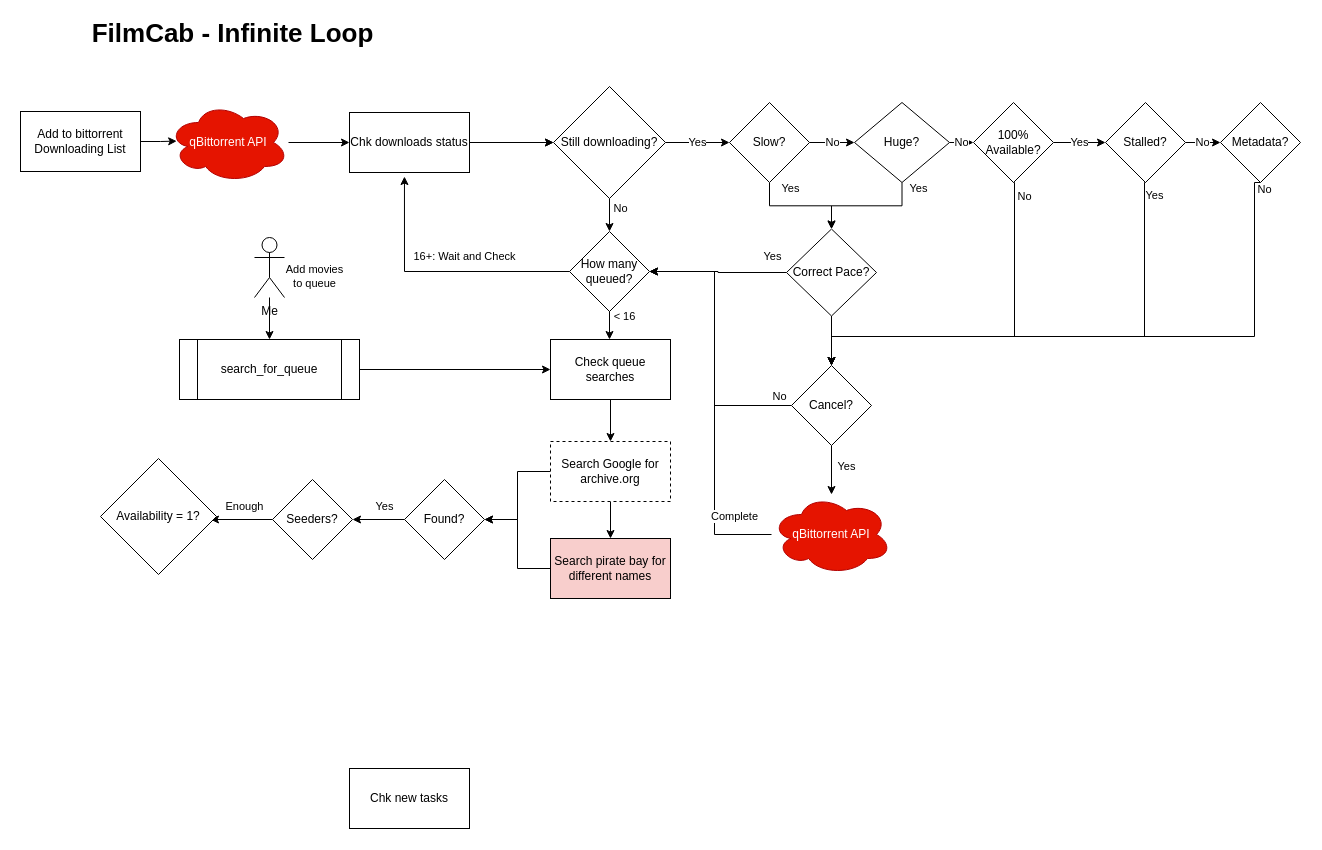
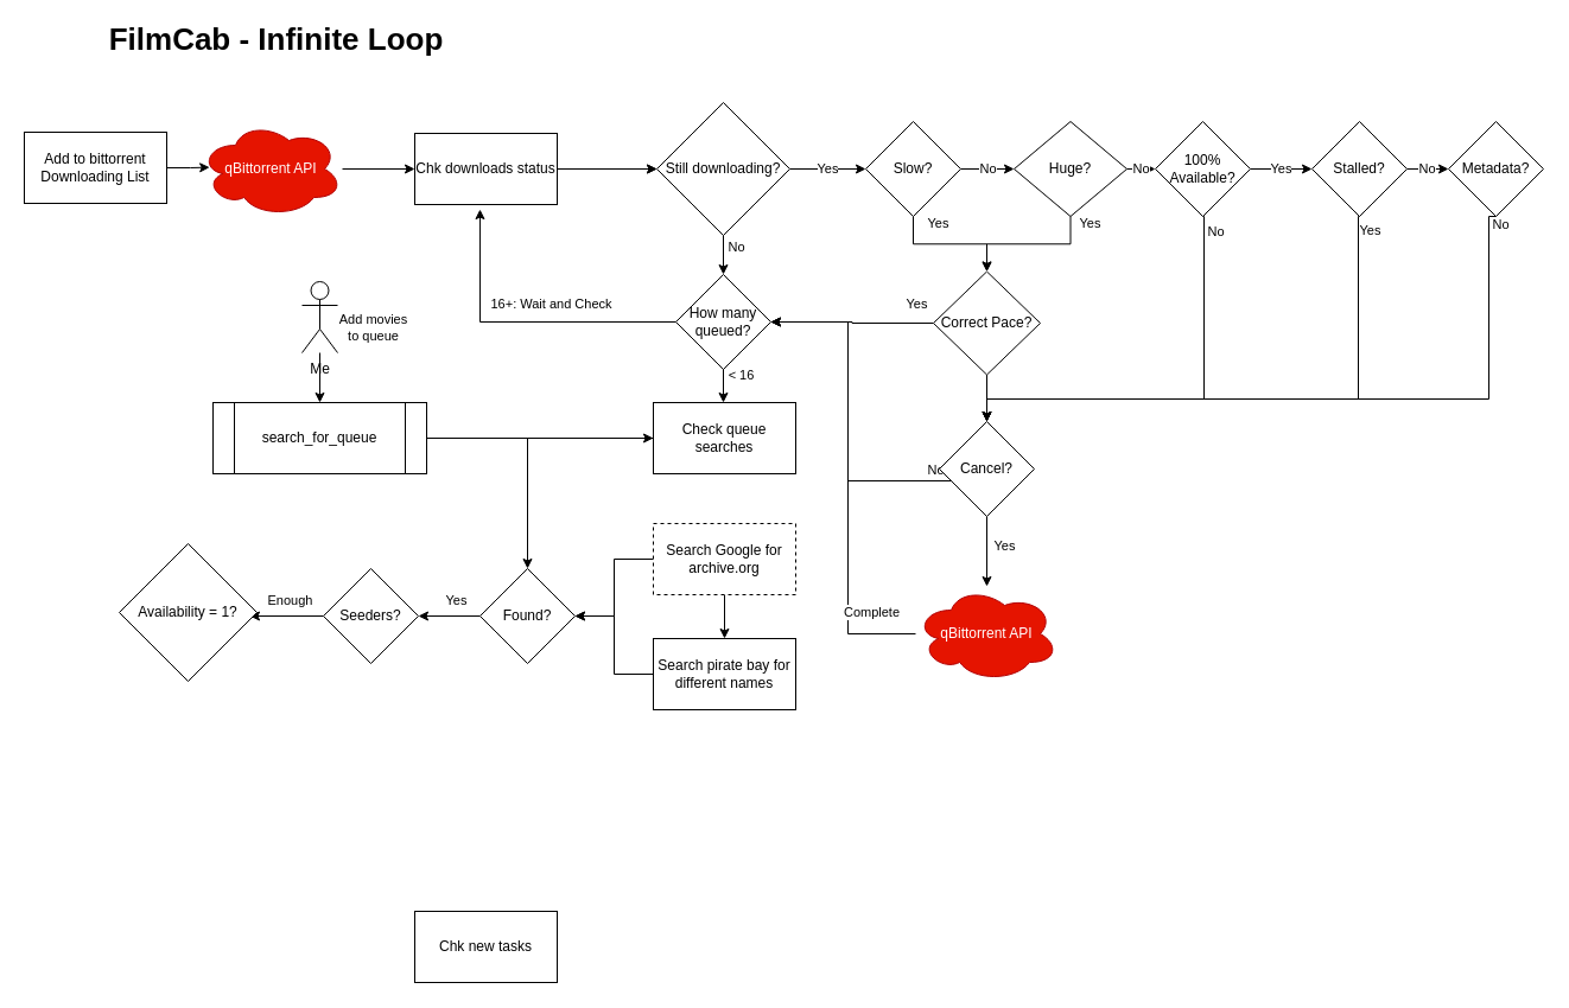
- <mxCell id="45" value="Cancel?" style="rhombus;whiteSpace=wrap;html=1;" parent="1" vertex="1"><mxGeometry x="791" y="365" width="80" height="80" as="geometry" /></mxCell>
+ <mxCell id="45" value="Cancel?" style="rhombus;whiteSpace=wrap;html=1;" parent="1" vertex="1"><mxGeometry x="791" y="355" width="80" height="80" as="geometry" /></mxCell>
- <mxCell id="15" value="" style="edgeStyle=orthogonalEdgeStyle;rounded=0;orthogonalLoop=1;jettySize=auto;html=1;" parent="1" source="16" target="21" edge="1"><mxGeometry relative="1" as="geometry" /></mxCell>
+ <mxCell id="15" value="" style="edgeStyle=orthogonalEdgeStyle;rounded=0;orthogonalLoop=1;jettySize=auto;html=1;" parent="1" source="16" target="27" edge="1"><mxGeometry relative="1" as="geometry" /></mxCell>
- <mxCell id="23" value="Search pirate bay for different names" style="whiteSpace=wrap;html=1;fillColor=#f8cecc;" parent="1" vertex="1"><mxGeometry x="550" y="538" width="120" height="60" as="geometry" /></mxCell>
+ <mxCell id="23" value="Search pirate bay for different names" style="whiteSpace=wrap;html=1;" parent="1" vertex="1"><mxGeometry x="550" y="538" width="120" height="60" as="geometry" /></mxCell>
